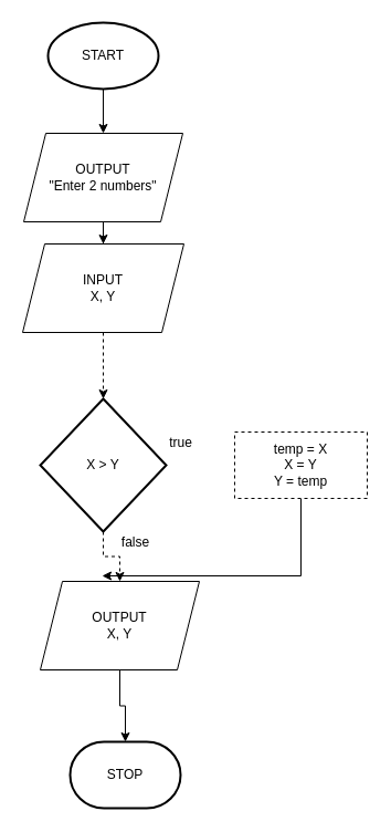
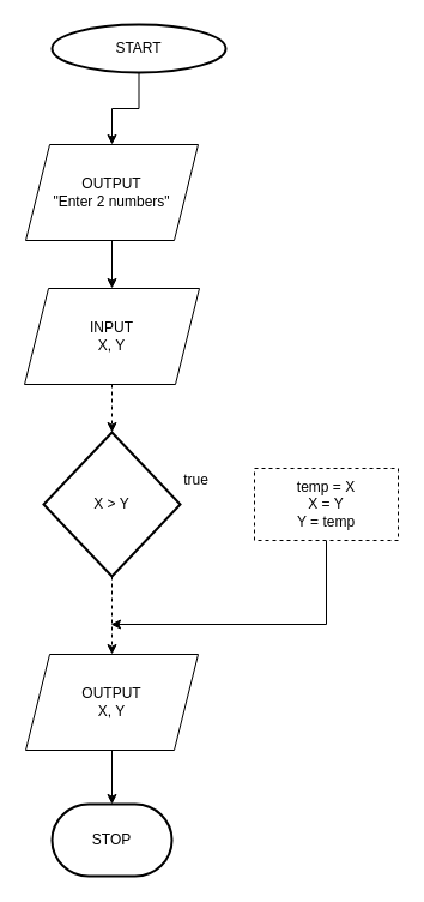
- <mxCell id="3" value="START" style="strokeWidth=2;html=1;shape=mxgraph.flowchart.start_1;whiteSpace=wrap;" vertex="1" parent="1"><mxGeometry x="43" y="20" width="100" height="60" as="geometry" /></mxCell>
+ <mxCell id="3" value="START" style="strokeWidth=2;html=1;shape=mxgraph.flowchart.start_1;whiteSpace=wrap;" vertex="1" parent="1"><mxGeometry x="43" y="20" width="145" height="40" as="geometry" /></mxCell>
- <mxCell id="8" value="INPUT&lt;br&gt;X, Y" style="shape=parallelogram;perimeter=parallelogramPerimeter;whiteSpace=wrap;html=1;fixedSize=1;" vertex="1" parent="1"><mxGeometry x="20" y="220" width="146" height="80" as="geometry" /></mxCell>
+ <mxCell id="8" value="INPUT&lt;br&gt;X, Y" style="shape=parallelogram;perimeter=parallelogramPerimeter;whiteSpace=wrap;html=1;fixedSize=1;" vertex="1" parent="1"><mxGeometry x="20" y="240" width="146" height="80" as="geometry" /></mxCell>
- <mxCell id="16" value="false" style="text;html=1;align=center;verticalAlign=middle;resizable=0;points=[];autosize=1;strokeColor=none;fillColor=none;" vertex="1" parent="1"><mxGeometry x="102" y="480" width="40" height="20" as="geometry" /></mxCell>
- <mxCell id="12" value="OUTPUT&lt;br&gt;X, Y" style="shape=parallelogram;perimeter=parallelogramPerimeter;whiteSpace=wrap;html=1;fixedSize=1;" vertex="1" parent="1"><mxGeometry x="36" y="525" width="144" height="80" as="geometry" /></mxCell>
+ <mxCell id="12" value="OUTPUT&lt;br&gt;X, Y" style="shape=parallelogram;perimeter=parallelogramPerimeter;whiteSpace=wrap;html=1;fixedSize=1;" vertex="1" parent="1"><mxGeometry x="21" y="545" width="144" height="80" as="geometry" /></mxCell>
- <mxCell id="4" value="STOP" style="strokeWidth=2;html=1;shape=mxgraph.flowchart.terminator;whiteSpace=wrap;" vertex="1" parent="1"><mxGeometry x="63" y="670" width="100" height="60" as="geometry" /></mxCell>
+ <mxCell id="4" value="STOP" style="strokeWidth=2;html=1;shape=mxgraph.flowchart.terminator;whiteSpace=wrap;" vertex="1" parent="1"><mxGeometry x="43" y="670" width="100" height="60" as="geometry" /></mxCell>
